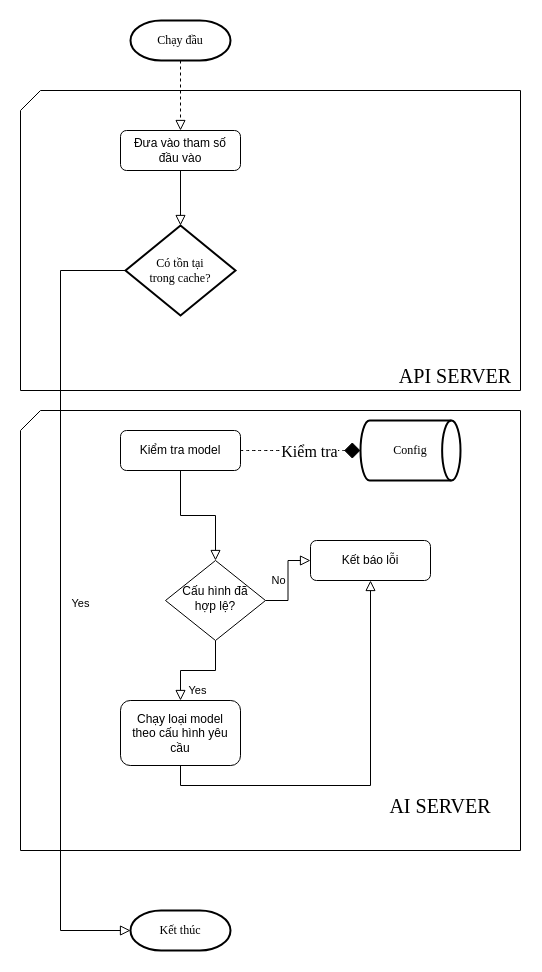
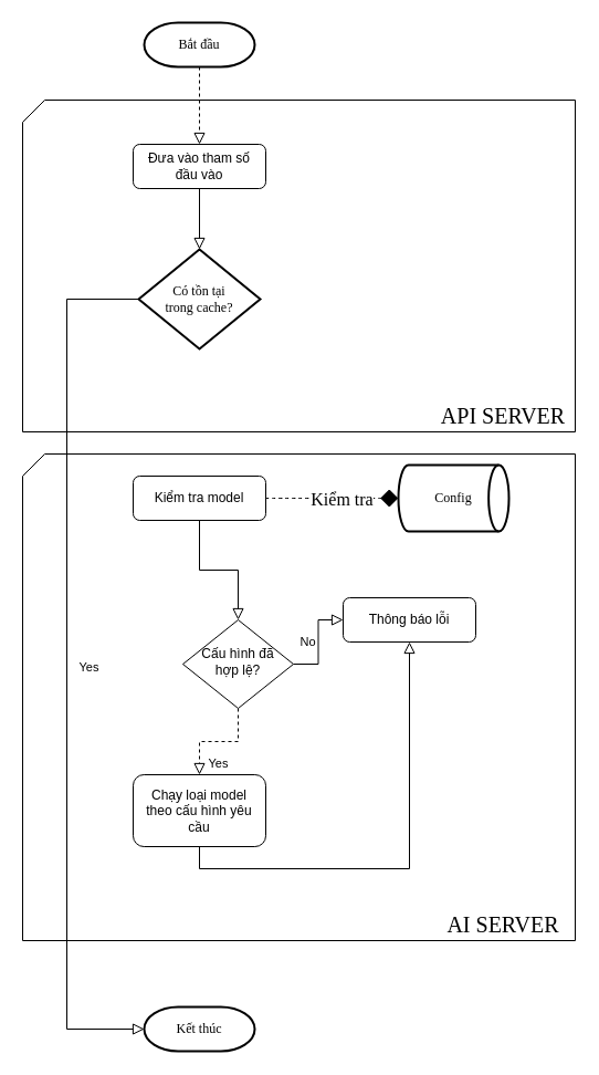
- <mxCell id="10" value="Chạy đầu" style="strokeWidth=2;html=1;shape=mxgraph.flowchart.terminator;whiteSpace=wrap;fontFamily=Architects Daughter;fontSource=https://fonts.googleapis.com/css?family=Architects+Daughter;" vertex="1" parent="1"><mxGeometry x="130" y="20" width="100" height="40" as="geometry" /></mxCell>
+ <mxCell id="10" value="Bắt đầu" style="strokeWidth=2;html=1;shape=mxgraph.flowchart.terminator;whiteSpace=wrap;fontFamily=Architects Daughter;fontSource=https://fonts.googleapis.com/css?family=Architects+Daughter;" vertex="1" parent="1"><mxGeometry x="130" y="20" width="100" height="40" as="geometry" /></mxCell>
- <mxCell id="7" value="Kết báo lỗi" style="rounded=1;whiteSpace=wrap;html=1;fontSize=12;glass=0;strokeWidth=1;shadow=0;" vertex="1" parent="1"><mxGeometry x="310" y="540" width="120" height="40" as="geometry" /></mxCell>
+ <mxCell id="7" value="Thông báo lỗi" style="rounded=1;whiteSpace=wrap;html=1;fontSize=12;glass=0;strokeWidth=1;shadow=0;" vertex="1" parent="1"><mxGeometry x="310" y="540" width="120" height="40" as="geometry" /></mxCell>
- <mxCell id="4" value="Yes" style="rounded=0;html=1;jettySize=auto;orthogonalLoop=1;fontSize=11;endArrow=block;endFill=0;endSize=8;strokeWidth=1;shadow=0;labelBackgroundColor=none;edgeStyle=orthogonalEdgeStyle;entryX=0.5;entryY=0;entryDx=0;entryDy=0;" edge="1" parent="1" source="6" target="18"><mxGeometry y="20" relative="1" as="geometry"><mxPoint as="offset" /><mxPoint x="180" y="680" as="targetPoint" /></mxGeometry></mxCell>
+ <mxCell id="4" value="Yes" style="rounded=0;html=1;jettySize=auto;orthogonalLoop=1;fontSize=11;endArrow=block;endFill=0;endSize=8;strokeWidth=1;shadow=0;labelBackgroundColor=none;edgeStyle=orthogonalEdgeStyle;entryX=0.5;entryY=0;entryDx=0;entryDy=0;dashed=1;" edge="1" parent="1" source="6" target="18"><mxGeometry y="20" relative="1" as="geometry"><mxPoint as="offset" /><mxPoint x="180" y="680" as="targetPoint" /></mxGeometry></mxCell>
- <mxCell id="22" value="AI SERVER" style="text;strokeColor=none;fillColor=none;html=1;align=center;verticalAlign=middle;whiteSpace=wrap;rounded=0;fontSize=20;fontFamily=Architects Daughter;fontSource=https%3A%2F%2Ffonts.googleapis.com%2Fcss%3Ffamily%3DArchitects%2BDaughter;" vertex="1" parent="1"><mxGeometry x="375" y="790" width="130" height="30" as="geometry" /></mxCell>
+ <mxCell id="22" value="AI SERVER" style="text;strokeColor=none;fillColor=none;html=1;align=center;verticalAlign=middle;whiteSpace=wrap;rounded=0;fontSize=20;fontFamily=Architects Daughter;fontSource=https%3A%2F%2Ffonts.googleapis.com%2Fcss%3Ffamily%3DArchitects%2BDaughter;" vertex="1" parent="1"><mxGeometry x="390" y="820" width="130" height="30" as="geometry" /></mxCell>
